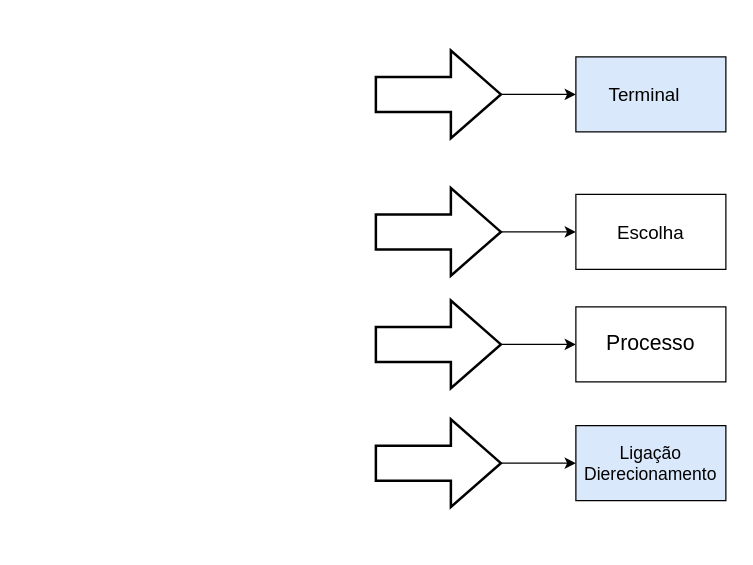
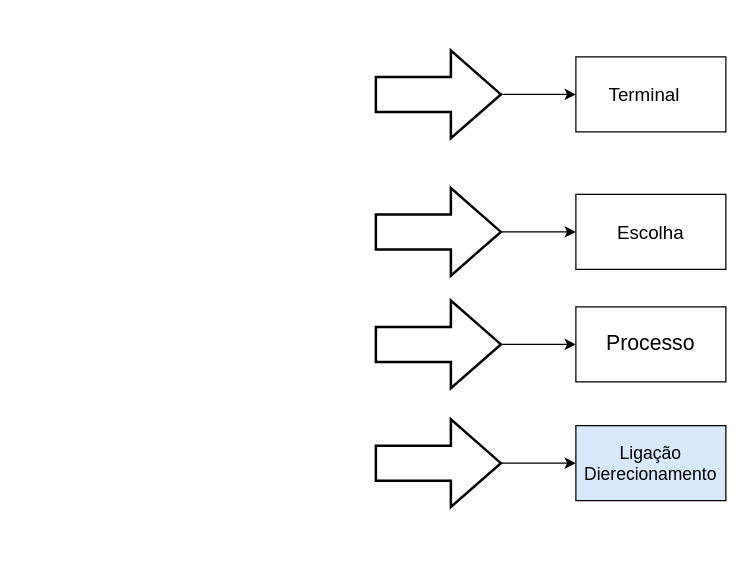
- <mxCell id="11" value="Terminal&lt;span style=&quot;white-space: pre; font-size: 15px;&quot;&gt;&#09;&lt;/span&gt;" style="rounded=0;whiteSpace=wrap;html=1;fontSize=15;fillColor=#dae8fc;" vertex="1" parent="1"><mxGeometry x="460" y="45" width="120" height="60" as="geometry" /></mxCell>
+ <mxCell id="11" value="Terminal&lt;span style=&quot;white-space: pre; font-size: 15px;&quot;&gt;&#09;&lt;/span&gt;" style="rounded=0;whiteSpace=wrap;html=1;fontSize=15;" vertex="1" parent="1"><mxGeometry x="460" y="45" width="120" height="60" as="geometry" /></mxCell>
